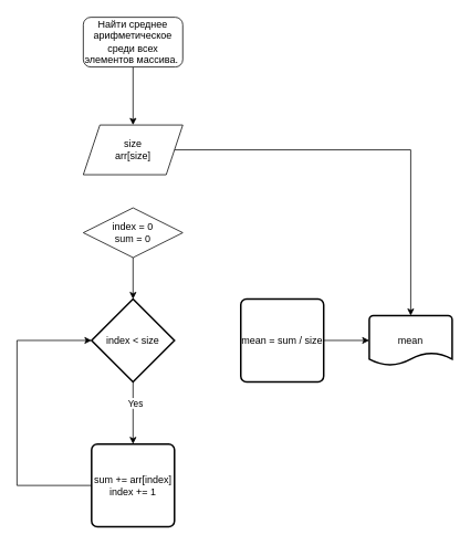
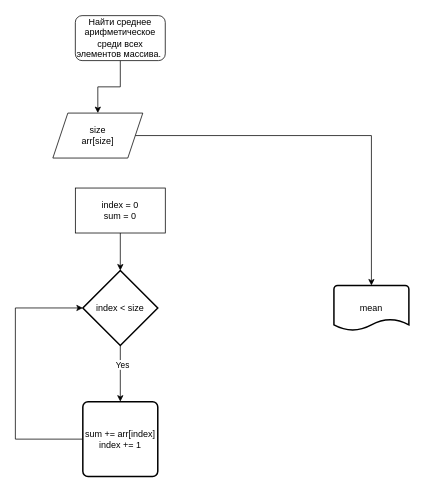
- <mxCell id="5" value="size&lt;br&gt;arr[size]" style="shape=parallelogram;perimeter=parallelogramPerimeter;whiteSpace=wrap;html=1;fixedSize=1;" vertex="1" parent="1"><mxGeometry x="100" y="150" width="120" height="60" as="geometry" /></mxCell>
+ <mxCell id="5" value="size&lt;br&gt;arr[size]" style="shape=parallelogram;perimeter=parallelogramPerimeter;whiteSpace=wrap;html=1;fixedSize=1;" vertex="1" parent="1"><mxGeometry x="70" y="150" width="120" height="60" as="geometry" /></mxCell>
- <mxCell id="7" value="index = 0&lt;br&gt;sum = 0" style="rhombus;whiteSpace=wrap;html=1;" vertex="1" parent="1"><mxGeometry x="100" y="250" width="120" height="60" as="geometry" /></mxCell>
+ <mxCell id="7" value="index = 0&lt;br&gt;sum = 0" style="rounded=0;whiteSpace=wrap;html=1;" vertex="1" parent="1"><mxGeometry x="100" y="250" width="120" height="60" as="geometry" /></mxCell>
- <mxCell id="14" value="mean = sum / size" style="rounded=1;whiteSpace=wrap;html=1;absoluteArcSize=1;arcSize=14;strokeWidth=2;" vertex="1" parent="1"><mxGeometry x="290" y="360" width="100" height="100" as="geometry" /></mxCell>
- <mxCell id="13" value="" style="edgeStyle=orthogonalEdgeStyle;rounded=0;orthogonalLoop=1;jettySize=auto;html=1;" edge="1" parent="1" source="14" target="15"><mxGeometry relative="1" as="geometry" /></mxCell>
